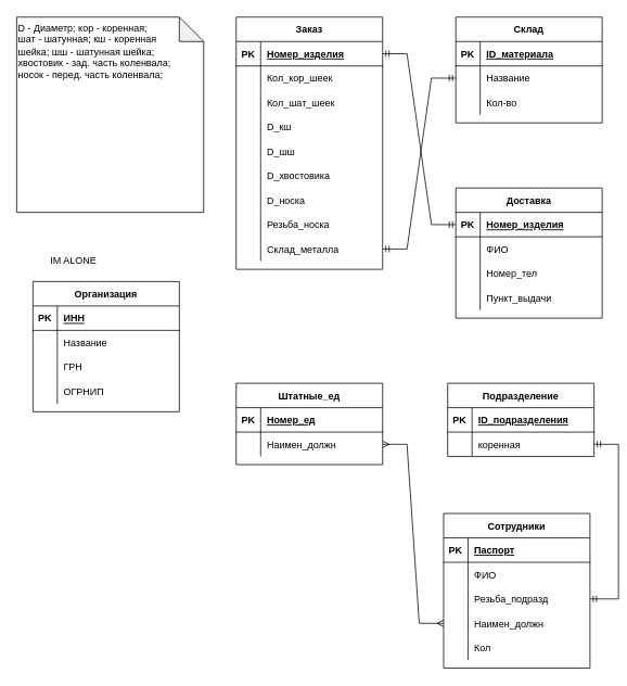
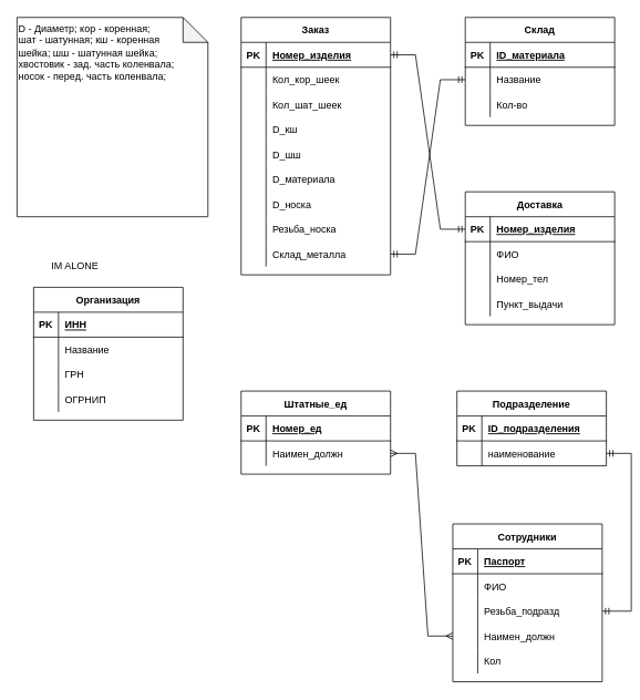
- <mxCell id="21" value="D_хвостовика" style="shape=partialRectangle;connectable=0;fillColor=none;top=0;left=0;bottom=0;right=0;align=left;spacingLeft=6;overflow=hidden;" parent="19" vertex="1"><mxGeometry x="30" width="150" height="30" as="geometry"><mxRectangle width="150" height="30" as="alternateBounds" /></mxGeometry></mxCell>
+ <mxCell id="21" value="D_материала" style="shape=partialRectangle;connectable=0;fillColor=none;top=0;left=0;bottom=0;right=0;align=left;spacingLeft=6;overflow=hidden;" parent="19" vertex="1"><mxGeometry x="30" width="150" height="30" as="geometry"><mxRectangle width="150" height="30" as="alternateBounds" /></mxGeometry></mxCell>
- <mxCell id="82" value="коренная" style="shape=partialRectangle;connectable=0;fillColor=none;top=0;left=0;bottom=0;right=0;align=left;spacingLeft=6;overflow=hidden;" parent="80" vertex="1"><mxGeometry x="30" width="150" height="30" as="geometry"><mxRectangle width="150" height="30" as="alternateBounds" /></mxGeometry></mxCell>
+ <mxCell id="82" value="наименование" style="shape=partialRectangle;connectable=0;fillColor=none;top=0;left=0;bottom=0;right=0;align=left;spacingLeft=6;overflow=hidden;" parent="80" vertex="1"><mxGeometry x="30" width="150" height="30" as="geometry"><mxRectangle width="150" height="30" as="alternateBounds" /></mxGeometry></mxCell>
